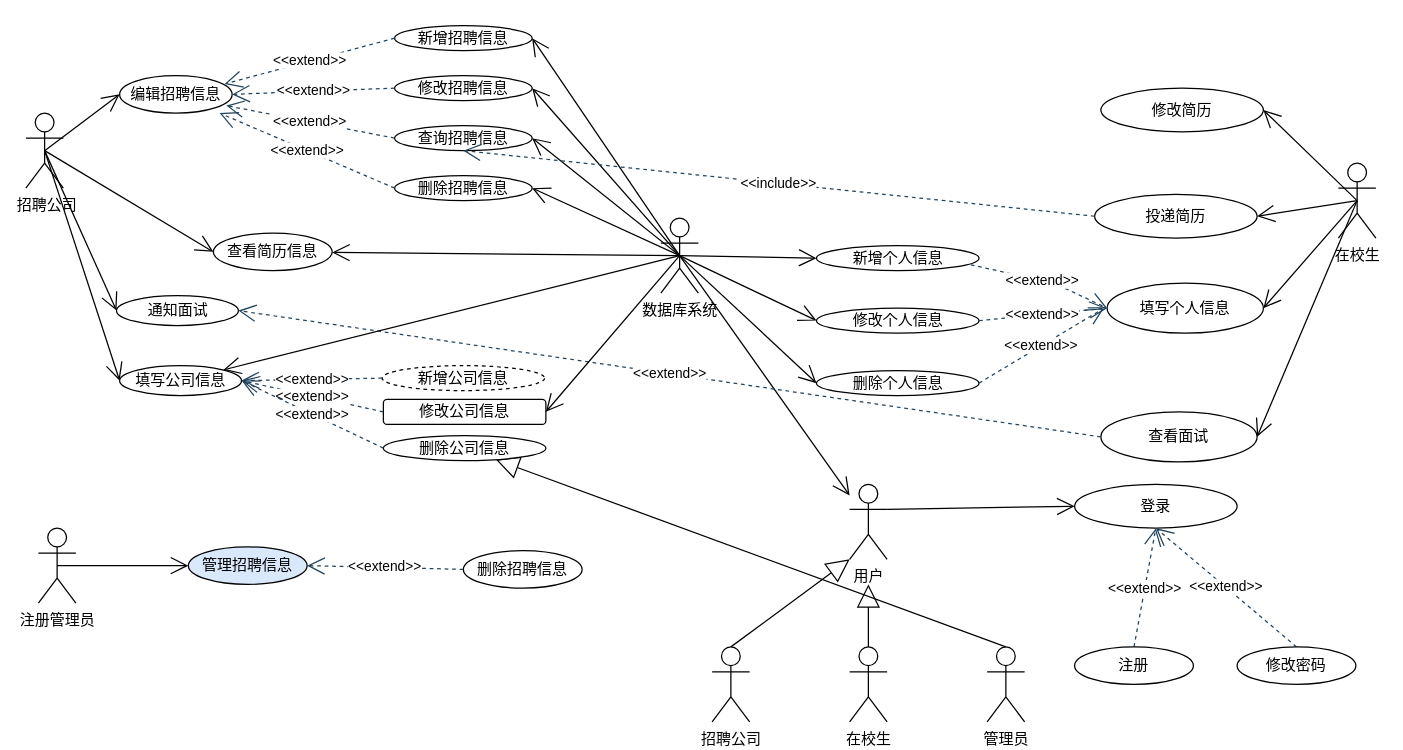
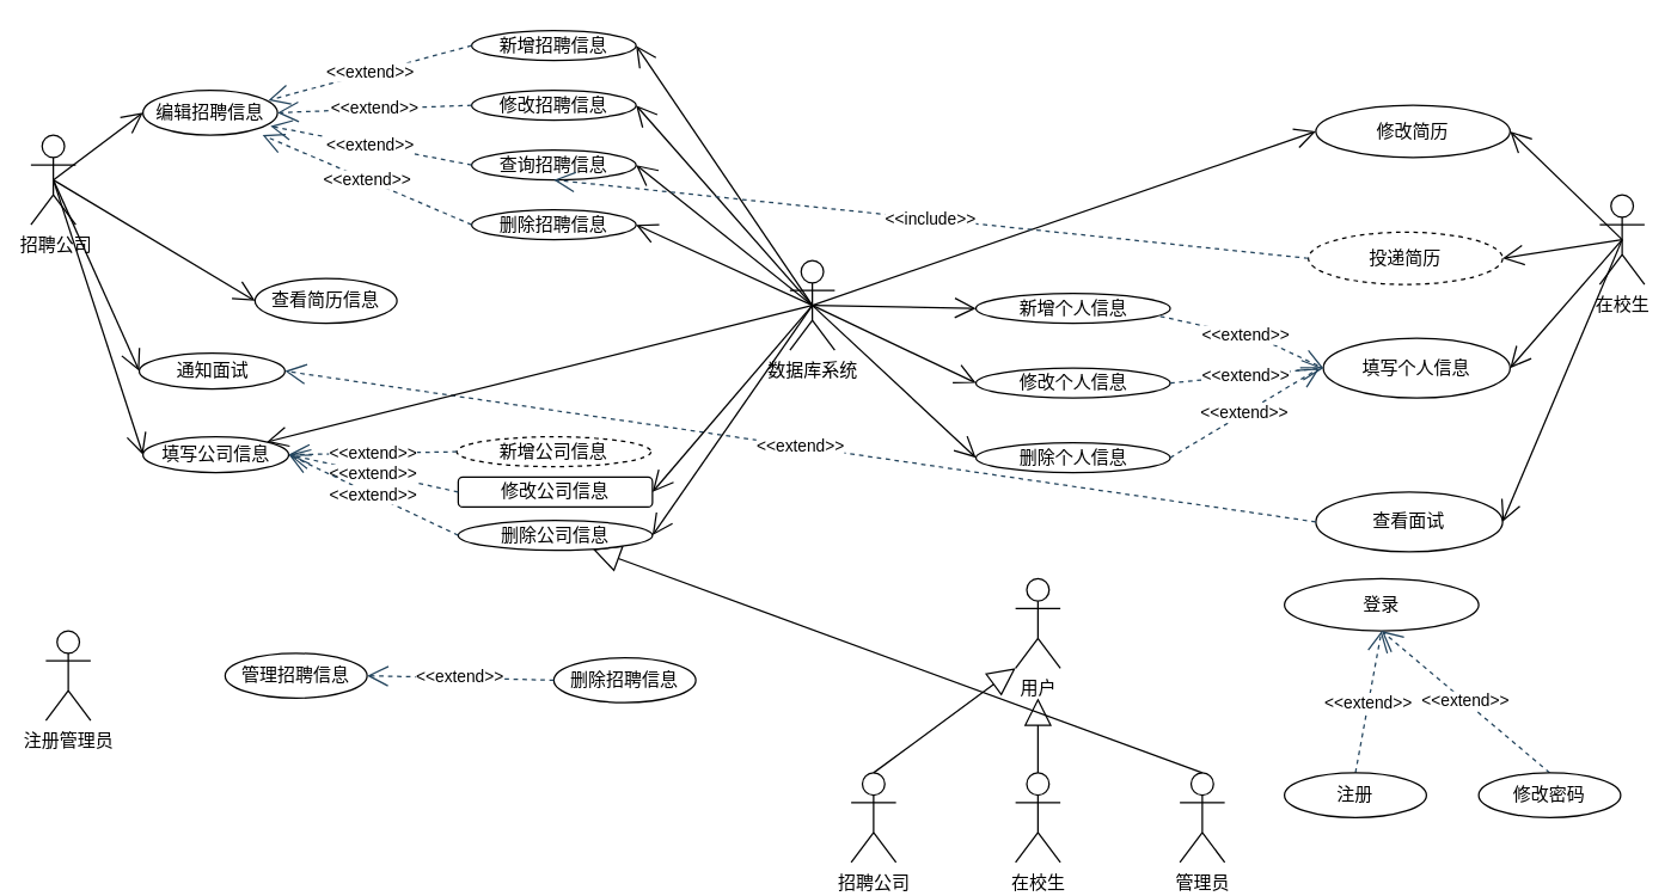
- <mxCell id="34" value="投递简历" style="ellipse;whiteSpace=wrap;html=1;" parent="1" vertex="1"><mxGeometry x="875" y="155" width="130" height="35" as="geometry" /></mxCell>
+ <mxCell id="34" value="投递简历" style="ellipse;whiteSpace=wrap;html=1;dashed=1;" parent="1" vertex="1"><mxGeometry x="875" y="155" width="130" height="35" as="geometry" /></mxCell>
- <mxCell id="73" value="" style="endArrow=open;endFill=1;endSize=12;html=1;rounded=0;exitX=0.5;exitY=0.5;exitDx=0;exitDy=0;exitPerimeter=0;" parent="1" source="38" target="15" edge="1"><mxGeometry width="160" relative="1" as="geometry"><mxPoint x="500" y="340" as="sourcePoint" /><mxPoint x="382" y="286" as="targetPoint" /></mxGeometry></mxCell>
+ <mxCell id="73" value="" style="endArrow=open;endFill=1;endSize=12;html=1;rounded=0;entryX=1;entryY=0.5;entryDx=0;entryDy=0;exitX=0.5;exitY=0.5;exitDx=0;exitDy=0;exitPerimeter=0;" parent="1" source="38" target="65" edge="1"><mxGeometry width="160" relative="1" as="geometry"><mxPoint x="500" y="340" as="sourcePoint" /><mxPoint x="382" y="286" as="targetPoint" /></mxGeometry></mxCell>
- <mxCell id="33" value="" style="endArrow=open;endFill=1;endSize=12;html=1;rounded=0;exitX=0.5;exitY=0.5;exitDx=0;exitDy=0;exitPerimeter=0;" parent="1" source="38" target="42" edge="1"><mxGeometry width="160" relative="1" as="geometry"><mxPoint x="560" y="70" as="sourcePoint" /><mxPoint x="670" y="52.5" as="targetPoint" /></mxGeometry></mxCell>
+ <mxCell id="33" value="" style="endArrow=open;endFill=1;endSize=12;html=1;rounded=0;entryX=0;entryY=0.5;entryDx=0;entryDy=0;exitX=0.5;exitY=0.5;exitDx=0;exitDy=0;exitPerimeter=0;" parent="1" source="38" target="21" edge="1"><mxGeometry width="160" relative="1" as="geometry"><mxPoint x="560" y="70" as="sourcePoint" /><mxPoint x="670" y="52.5" as="targetPoint" /></mxGeometry></mxCell>
- <mxCell id="50" value="" style="endArrow=open;endFill=1;endSize=12;html=1;rounded=0;entryX=0;entryY=0.5;entryDx=0;entryDy=0;exitX=1;exitY=0.333;exitDx=0;exitDy=0;exitPerimeter=0;" parent="1" source="42" target="49" edge="1"><mxGeometry width="160" relative="1" as="geometry"><mxPoint x="749" y="407" as="sourcePoint" /><mxPoint x="869" y="407" as="targetPoint" /></mxGeometry></mxCell>
- <mxCell id="20" value="" style="endArrow=open;endFill=1;endSize=12;html=1;rounded=0;entryX=0;entryY=0.5;entryDx=0;entryDy=0;exitX=0.5;exitY=0.5;exitDx=0;exitDy=0;exitPerimeter=0;" parent="1" source="18" target="51" edge="1"><mxGeometry width="160" relative="1" as="geometry"><mxPoint x="60" y="474" as="sourcePoint" /><mxPoint x="147" y="455" as="targetPoint" /></mxGeometry></mxCell>
- <mxCell id="51" value="管理招聘信息" style="ellipse;whiteSpace=wrap;html=1;fillColor=#dae8fc;" parent="1" vertex="1"><mxGeometry x="150" y="437" width="95" height="30" as="geometry" /></mxCell>
+ <mxCell id="51" value="管理招聘信息" style="ellipse;whiteSpace=wrap;html=1;" parent="1" vertex="1"><mxGeometry x="150" y="437" width="95" height="30" as="geometry" /></mxCell>
